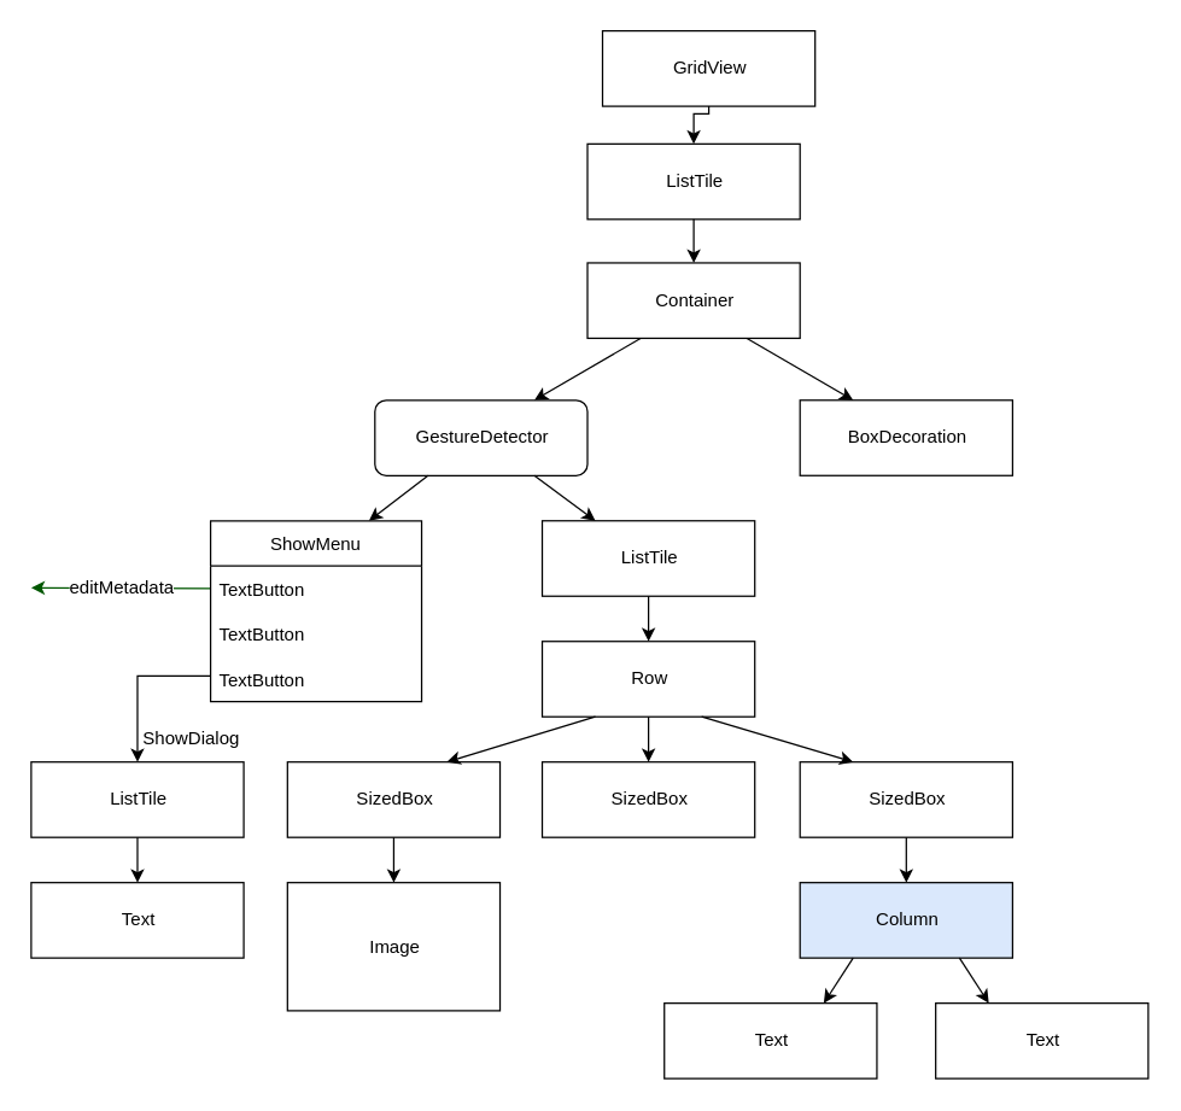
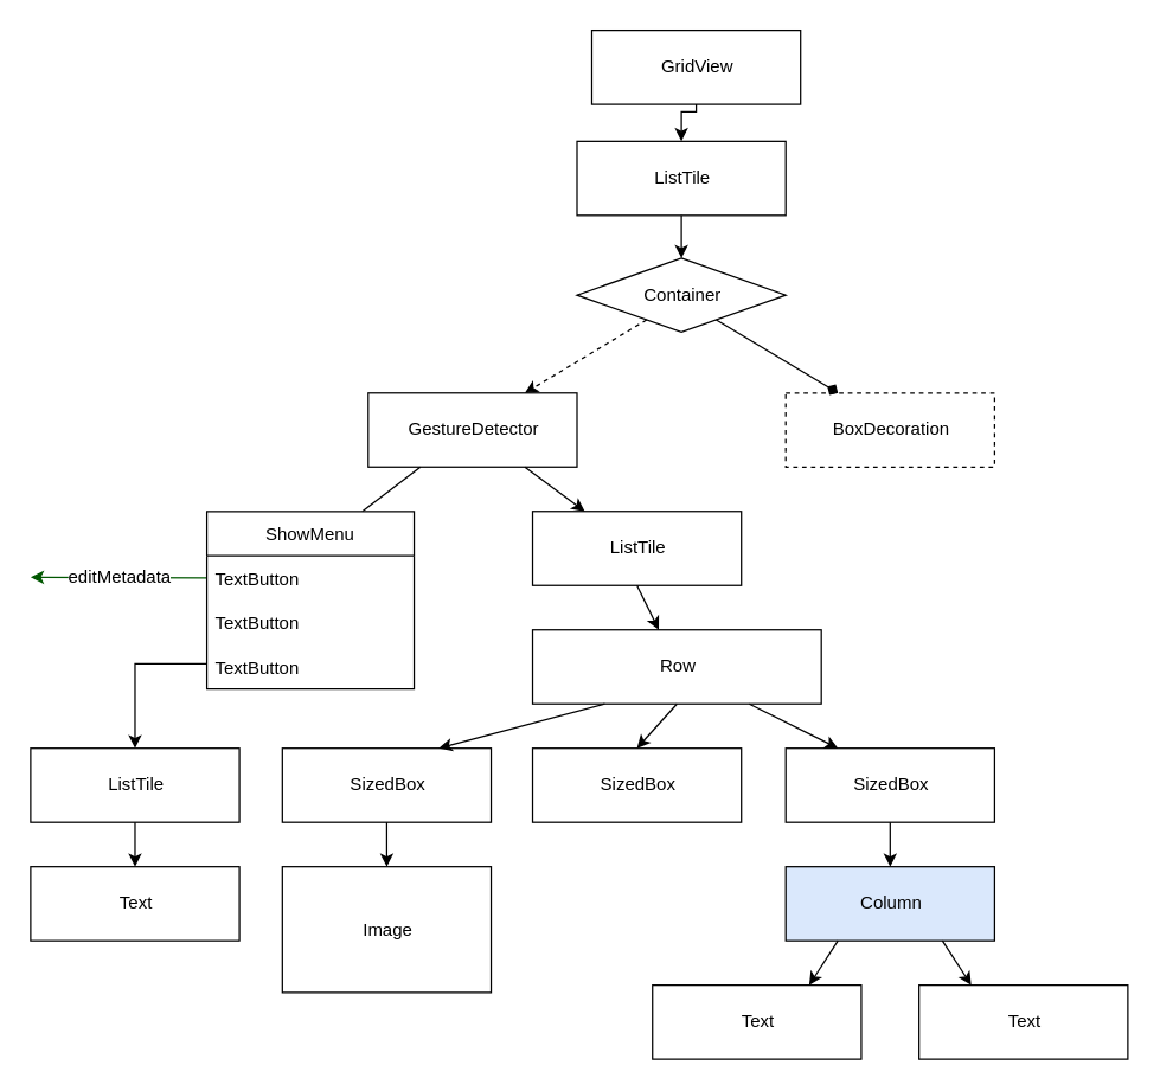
- <mxCell id="6" value="Container" style="html=1;" parent="1" vertex="1"><mxGeometry x="389" y="173.91" width="141" height="50" as="geometry" /></mxCell>
+ <mxCell id="6" value="Container" style="rhombus;html=1;" parent="1" vertex="1"><mxGeometry x="389" y="173.91" width="141" height="50" as="geometry" /></mxCell>
- <mxCell id="7" value="" style="endArrow=classic;html=1;rounded=0;fontSize=14;exitX=0.25;exitY=1;exitDx=0;exitDy=0;entryX=0.75;entryY=0;entryDx=0;entryDy=0;" parent="1" source="6" target="9" edge="1"><mxGeometry width="50" height="50" relative="1" as="geometry"><mxPoint x="819" y="303.91" as="sourcePoint" /><mxPoint x="459.5" y="253.91" as="targetPoint" /></mxGeometry></mxCell>
+ <mxCell id="7" value="" style="endArrow=classic;html=1;rounded=0;fontSize=14;exitX=0.25;exitY=1;exitDx=0;exitDy=0;entryX=0.75;entryY=0;entryDx=0;entryDy=0;dashed=1;" parent="1" source="6" target="9" edge="1"><mxGeometry width="50" height="50" relative="1" as="geometry"><mxPoint x="819" y="303.91" as="sourcePoint" /><mxPoint x="459.5" y="253.91" as="targetPoint" /></mxGeometry></mxCell>
- <mxCell id="12" value="" style="endArrow=classic;html=1;rounded=0;fontSize=14;exitX=0.75;exitY=1;exitDx=0;exitDy=0;entryX=0.25;entryY=0;entryDx=0;entryDy=0;" parent="1" source="6" target="8" edge="1"><mxGeometry width="50" height="50" relative="1" as="geometry"><mxPoint x="434.25" y="223.91" as="sourcePoint" /><mxPoint x="363.75" y="275" as="targetPoint" /></mxGeometry></mxCell>
+ <mxCell id="12" value="" style="endArrow=diamond;html=1;rounded=0;fontSize=14;exitX=0.75;exitY=1;exitDx=0;exitDy=0;entryX=0.25;entryY=0;entryDx=0;entryDy=0;" parent="1" source="6" target="8" edge="1"><mxGeometry width="50" height="50" relative="1" as="geometry"><mxPoint x="434.25" y="223.91" as="sourcePoint" /><mxPoint x="363.75" y="275" as="targetPoint" /></mxGeometry></mxCell>
- <mxCell id="9" value="GestureDetector" style="html=1;rounded=1;" parent="1" vertex="1"><mxGeometry x="248" y="265" width="141" height="50" as="geometry" /></mxCell>
+ <mxCell id="9" value="GestureDetector" style="html=1;" parent="1" vertex="1"><mxGeometry x="248" y="265" width="141" height="50" as="geometry" /></mxCell>
- <mxCell id="8" value="BoxDecoration" style="html=1;" parent="1" vertex="1"><mxGeometry x="530" y="265" width="141" height="50" as="geometry" /></mxCell>
+ <mxCell id="8" value="BoxDecoration" style="html=1;dashed=1;" parent="1" vertex="1"><mxGeometry x="530" y="265" width="141" height="50" as="geometry" /></mxCell>
- <mxCell id="16" value="" style="endArrow=classic;html=1;rounded=0;fontSize=14;exitX=0.25;exitY=1;exitDx=0;exitDy=0;entryX=0.75;entryY=0;entryDx=0;entryDy=0;" parent="1" source="9" target="17" edge="1"><mxGeometry width="50" height="50" relative="1" as="geometry"><mxPoint x="269.5" y="315" as="sourcePoint" /><mxPoint x="199.5" y="375" as="targetPoint" /></mxGeometry></mxCell>
+ <mxCell id="16" value="" style="endArrow=none;html=1;rounded=0;fontSize=14;exitX=0.25;exitY=1;exitDx=0;exitDy=0;entryX=0.75;entryY=0;entryDx=0;entryDy=0;" parent="1" source="9" target="17" edge="1"><mxGeometry width="50" height="50" relative="1" as="geometry"><mxPoint x="269.5" y="315" as="sourcePoint" /><mxPoint x="199.5" y="375" as="targetPoint" /></mxGeometry></mxCell>
- <mxCell id="14" value="Row" style="html=1;" parent="1" vertex="1"><mxGeometry x="359" y="425" width="141" height="50" as="geometry" /></mxCell>
+ <mxCell id="14" value="Row" style="html=1;" parent="1" vertex="1"><mxGeometry x="359" y="425" width="195" height="50" as="geometry" /></mxCell>
- <mxCell id="38" value="ShowDialog" style="text;html=1;align=center;verticalAlign=middle;resizable=0;points=[];autosize=1;strokeColor=none;fillColor=none;" vertex="1" parent="1"><mxGeometry x="86" y="480" width="80" height="20" as="geometry" /></mxCell>
